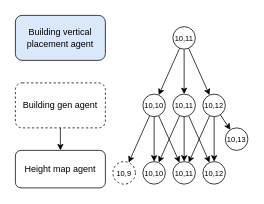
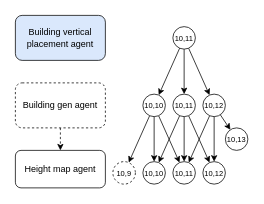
- <mxCell id="3" style="edgeStyle=none;rounded=0;orthogonalLoop=1;jettySize=auto;html=1;entryX=0.5;entryY=0;entryDx=0;entryDy=0;" parent="1" source="4" target="5" edge="1"><mxGeometry relative="1" as="geometry" /></mxCell>
+ <mxCell id="3" style="edgeStyle=none;rounded=0;orthogonalLoop=1;jettySize=auto;html=1;entryX=0.5;entryY=0;entryDx=0;entryDy=0;dashed=1;" parent="1" source="4" target="5" edge="1"><mxGeometry relative="1" as="geometry" /></mxCell>
